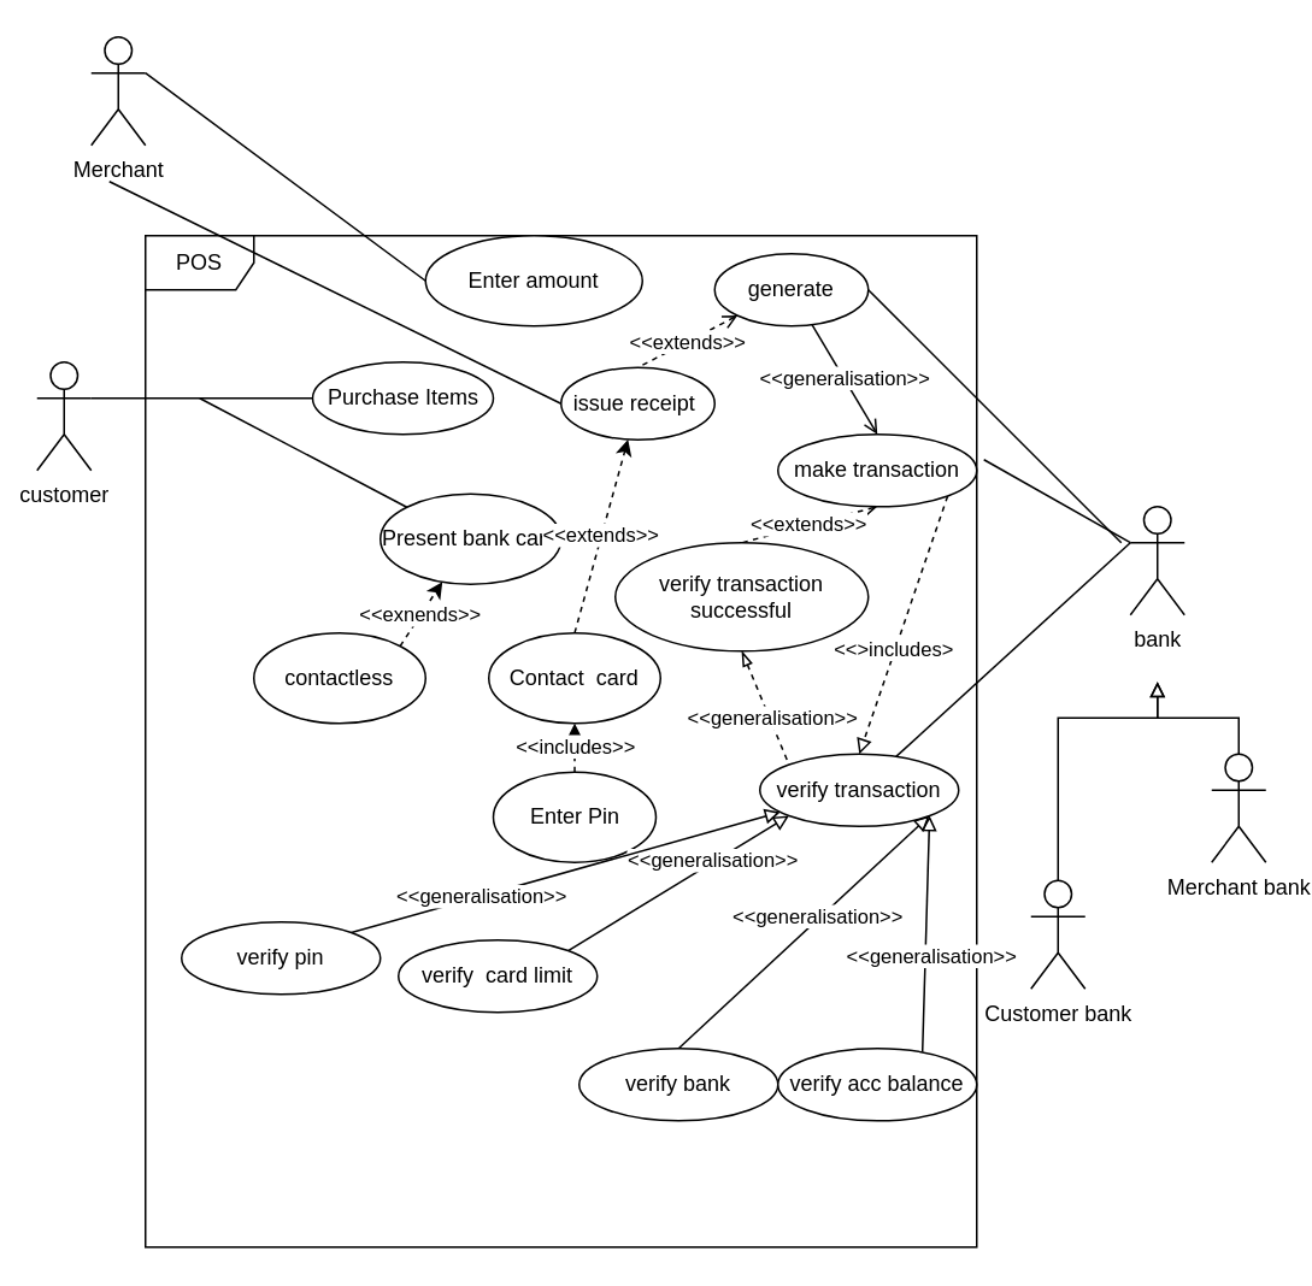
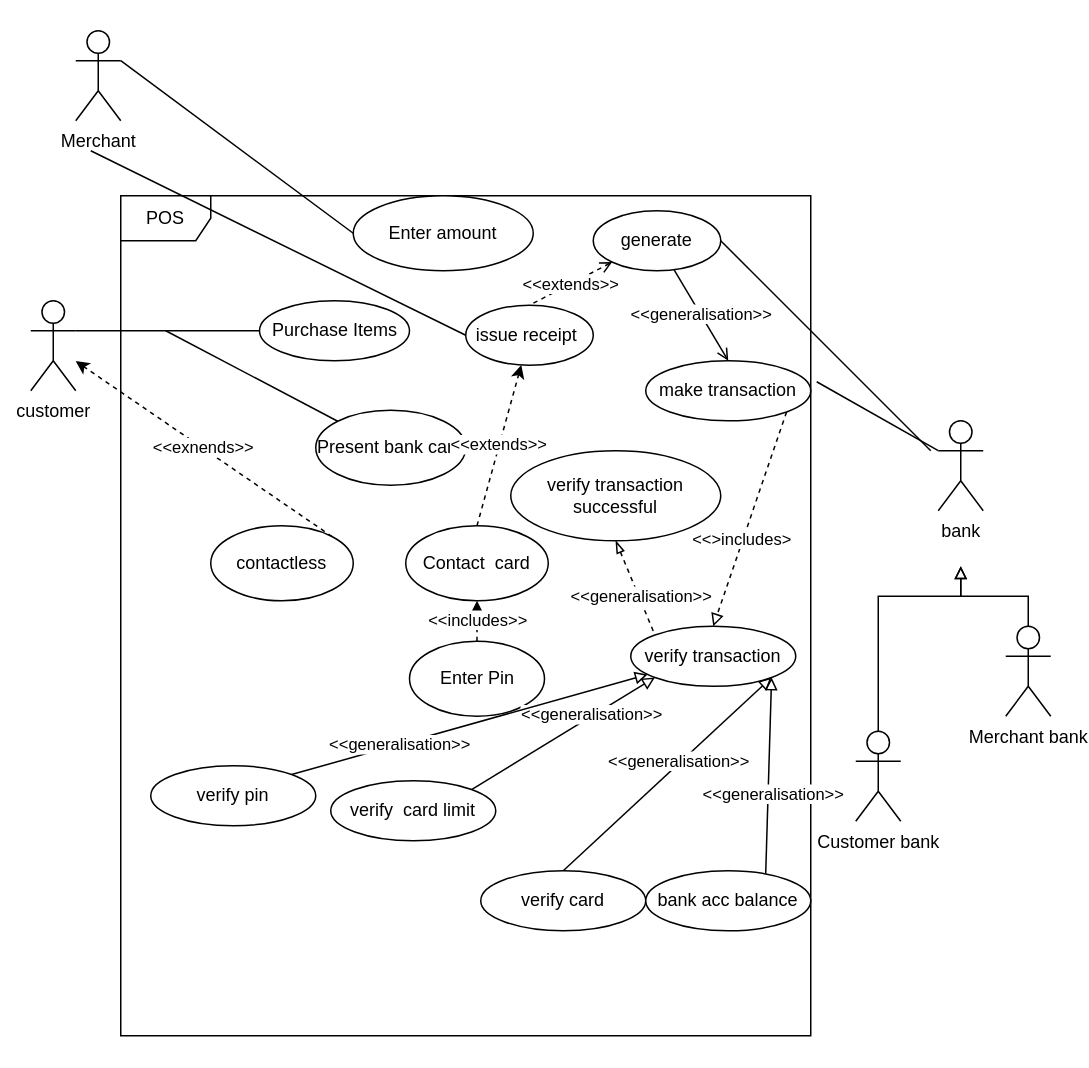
- <mxCell id="25" value="&amp;lt;&amp;lt;extends&amp;gt;&amp;gt;" style="edgeStyle=none;rounded=0;orthogonalLoop=1;jettySize=auto;html=1;exitX=0.5;exitY=1;exitDx=0;exitDy=0;entryX=0.5;entryY=0;entryDx=0;entryDy=0;endArrow=none;endFill=0;startArrow=open;startFill=0;dashed=1;" parent="1" source="29" target="44" edge="1"><mxGeometry relative="1" as="geometry" /></mxCell>
- <mxCell id="18" value="&amp;lt;&amp;lt;exnends&amp;gt;&amp;gt;" style="edgeStyle=none;rounded=0;orthogonalLoop=1;jettySize=auto;html=1;exitX=1;exitY=0;exitDx=0;exitDy=0;dashed=1;" parent="1" source="19" target="16" edge="1"><mxGeometry relative="1" as="geometry" /></mxCell>
+ <mxCell id="18" value="&amp;lt;&amp;lt;exnends&amp;gt;&amp;gt;" style="edgeStyle=none;rounded=0;orthogonalLoop=1;jettySize=auto;html=1;exitX=1;exitY=0;exitDx=0;exitDy=0;dashed=1;" parent="1" source="19" target="4" edge="1"><mxGeometry relative="1" as="geometry" /></mxCell>
- <mxCell id="7" style="edgeStyle=none;rounded=0;orthogonalLoop=1;jettySize=auto;html=1;exitX=0;exitY=0.333;exitDx=0;exitDy=0;exitPerimeter=0;endArrow=none;endFill=0;" parent="1" source="9" target="36" edge="1"><mxGeometry relative="1" as="geometry" /></mxCell>
- <mxCell id="24" value="verify bank" style="ellipse;whiteSpace=wrap;html=1;" parent="1" vertex="1"><mxGeometry x="320" y="580" width="110" height="40" as="geometry" /></mxCell>
+ <mxCell id="24" value="verify card" style="ellipse;whiteSpace=wrap;html=1;" parent="1" vertex="1"><mxGeometry x="320" y="580" width="110" height="40" as="geometry" /></mxCell>
- <mxCell id="41" value="verify acc balance" style="ellipse;whiteSpace=wrap;html=1;" parent="1" vertex="1"><mxGeometry x="430" y="580" width="110" height="40" as="geometry" /></mxCell>
+ <mxCell id="41" value="bank acc balance" style="ellipse;whiteSpace=wrap;html=1;" parent="1" vertex="1"><mxGeometry x="430" y="580" width="110" height="40" as="geometry" /></mxCell>
